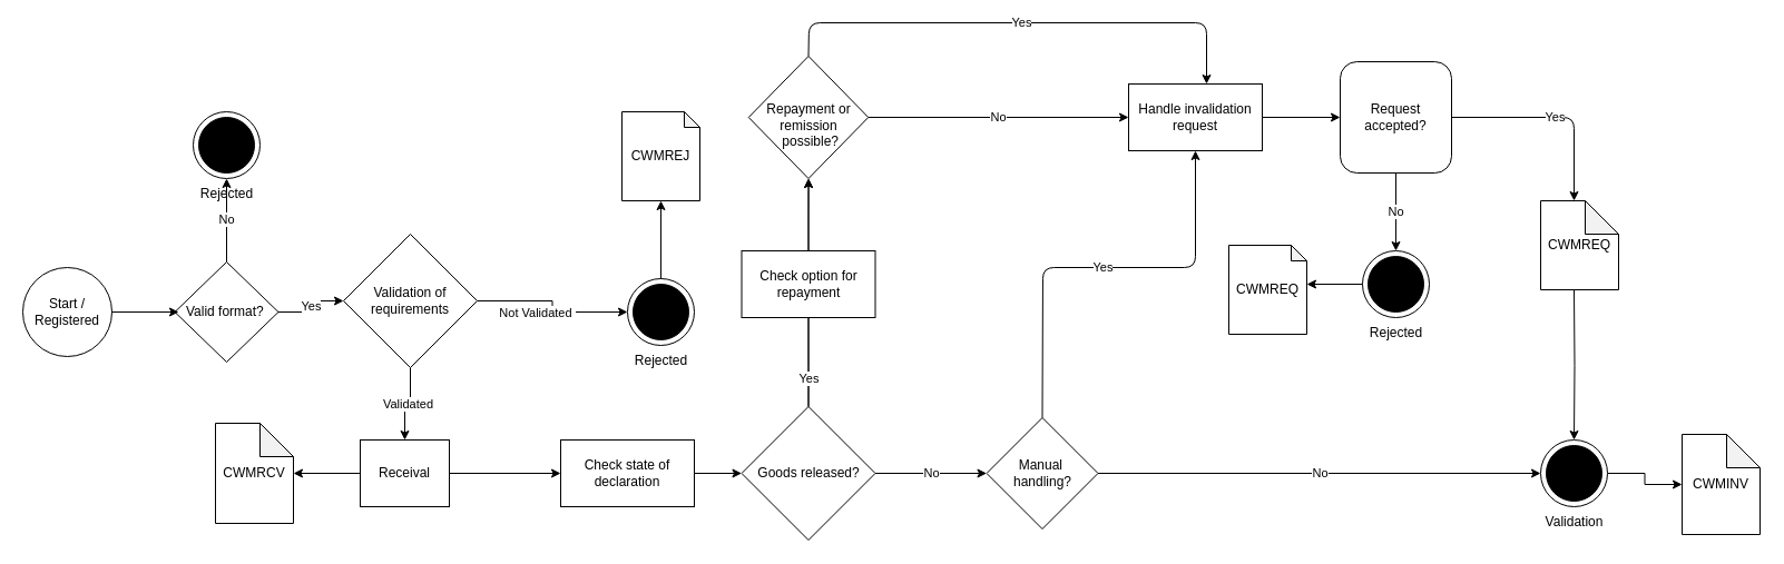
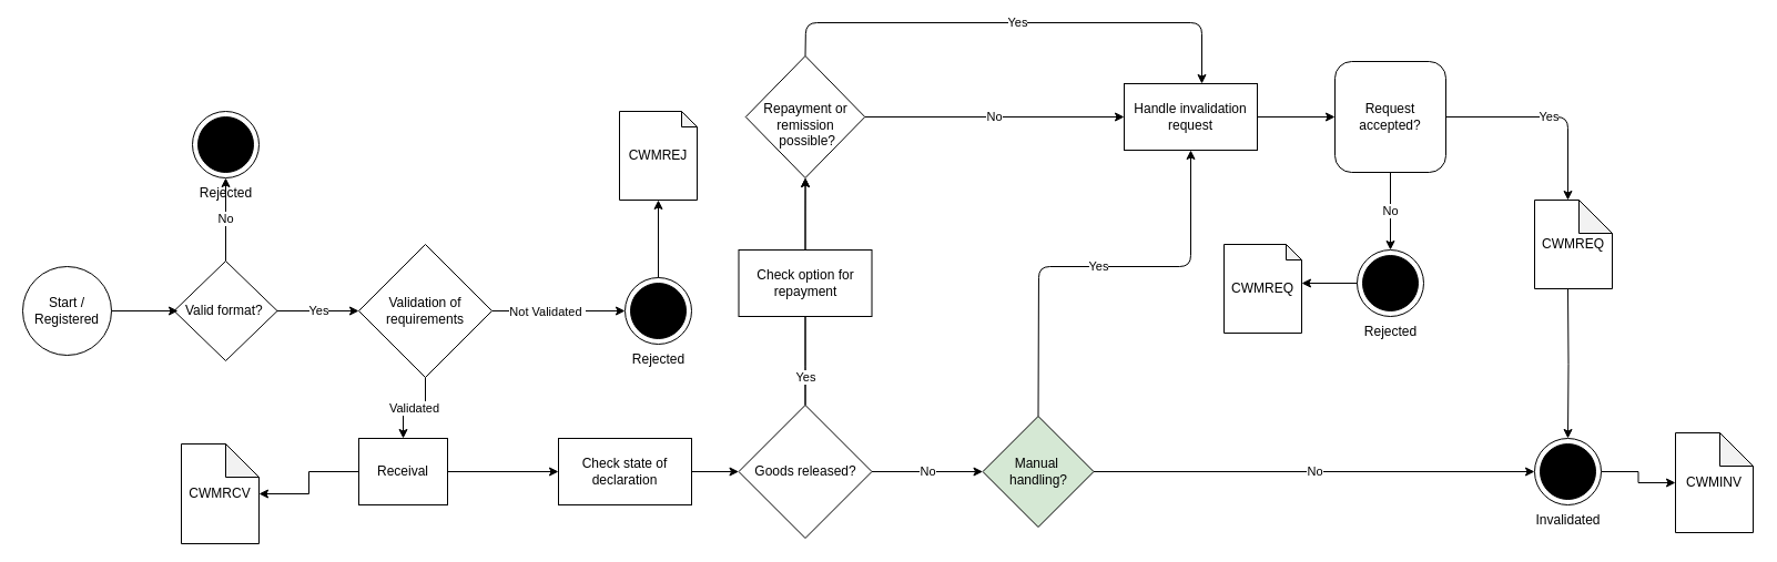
- <mxCell id="20" value="Validation of requirements" style="rhombus;whiteSpace=wrap;html=1;" parent="1" vertex="1"><mxGeometry x="308" y="210" width="120" height="120" as="geometry" /></mxCell>
+ <mxCell id="20" value="Validation of requirements" style="rhombus;whiteSpace=wrap;html=1;" parent="1" vertex="1"><mxGeometry x="323" y="220" width="120" height="120" as="geometry" /></mxCell>
- <mxCell id="14" value="CWMRCV" style="shape=note;whiteSpace=wrap;html=1;backgroundOutline=1;darkOpacity=0.05;" parent="1" vertex="1"><mxGeometry x="193" y="380" width="70" height="90" as="geometry" /></mxCell>
+ <mxCell id="14" value="CWMRCV" style="shape=note;whiteSpace=wrap;html=1;backgroundOutline=1;darkOpacity=0.05;" parent="1" vertex="1"><mxGeometry x="163" y="400" width="70" height="90" as="geometry" /></mxCell>
- <mxCell id="15" value="Manual&amp;nbsp;&lt;br&gt;handling?" style="rhombus;whiteSpace=wrap;html=1;" parent="1" vertex="1"><mxGeometry x="885.5" y="375" width="100" height="100" as="geometry" /></mxCell>
+ <mxCell id="15" value="Manual&amp;nbsp;&lt;br&gt;handling?" style="rhombus;whiteSpace=wrap;html=1;fillColor=#d5e8d4;" parent="1" vertex="1"><mxGeometry x="885.5" y="375" width="100" height="100" as="geometry" /></mxCell>
- <mxCell id="45" value="Validation" style="shape=mxgraph.sysml.actFinal;html=1;verticalLabelPosition=bottom;labelBackgroundColor=#ffffff;verticalAlign=top;" parent="1" vertex="1"><mxGeometry x="1383" y="395" width="60" height="60" as="geometry" /></mxCell>
+ <mxCell id="45" value="Invalidated" style="shape=mxgraph.sysml.actFinal;html=1;verticalLabelPosition=bottom;labelBackgroundColor=#ffffff;verticalAlign=top;" parent="1" vertex="1"><mxGeometry x="1383" y="395" width="60" height="60" as="geometry" /></mxCell>
